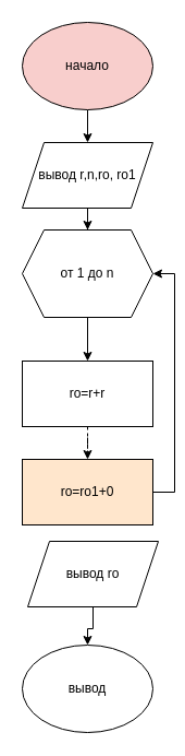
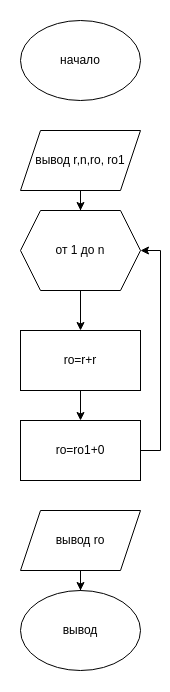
- <mxCell id="3" value="начало" style="ellipse;whiteSpace=wrap;html=1;fillColor=#f8cecc;" vertex="1" parent="1"><mxGeometry x="20" y="20" width="120" height="80" as="geometry" /></mxCell>
+ <mxCell id="3" value="начало" style="ellipse;whiteSpace=wrap;html=1;" vertex="1" parent="1"><mxGeometry x="20" y="20" width="120" height="80" as="geometry" /></mxCell>
- <mxCell id="2" value="" style="edgeStyle=orthogonalEdgeStyle;rounded=0;orthogonalLoop=1;jettySize=auto;html=1;" edge="1" parent="1" source="3" target="6"><mxGeometry relative="1" as="geometry" /></mxCell>
- <mxCell id="12" value="" style="edgeStyle=orthogonalEdgeStyle;rounded=0;orthogonalLoop=1;jettySize=auto;html=1;dashed=1;" edge="1" parent="1" source="13" target="14"><mxGeometry relative="1" as="geometry" /></mxCell>
+ <mxCell id="12" value="" style="edgeStyle=orthogonalEdgeStyle;rounded=0;orthogonalLoop=1;jettySize=auto;html=1;" edge="1" parent="1" source="13" target="14"><mxGeometry relative="1" as="geometry" /></mxCell>
- <mxCell id="14" value="ro=ro1+0" style="rounded=0;whiteSpace=wrap;html=1;fillColor=#ffe6cc;" vertex="1" parent="1"><mxGeometry x="20" y="420" width="120" height="60" as="geometry" /></mxCell>
+ <mxCell id="14" value="ro=ro1+0" style="rounded=0;whiteSpace=wrap;html=1;" vertex="1" parent="1"><mxGeometry x="20" y="420" width="120" height="60" as="geometry" /></mxCell>
- <mxCell id="8" value="вывод ro" style="shape=parallelogram;perimeter=parallelogramPerimeter;whiteSpace=wrap;html=1;fixedSize=1;" vertex="1" parent="1"><mxGeometry x="25" y="495" width="120" height="60" as="geometry" /></mxCell>
+ <mxCell id="8" value="вывод ro" style="shape=parallelogram;perimeter=parallelogramPerimeter;whiteSpace=wrap;html=1;fixedSize=1;" vertex="1" parent="1"><mxGeometry x="20" y="510" width="120" height="60" as="geometry" /></mxCell>
